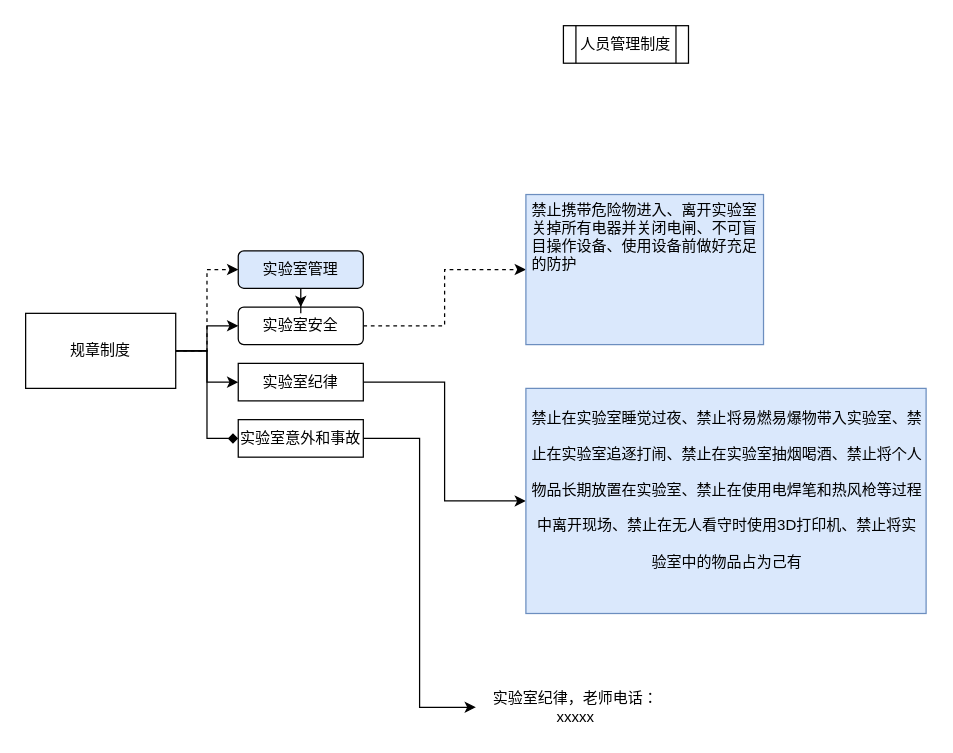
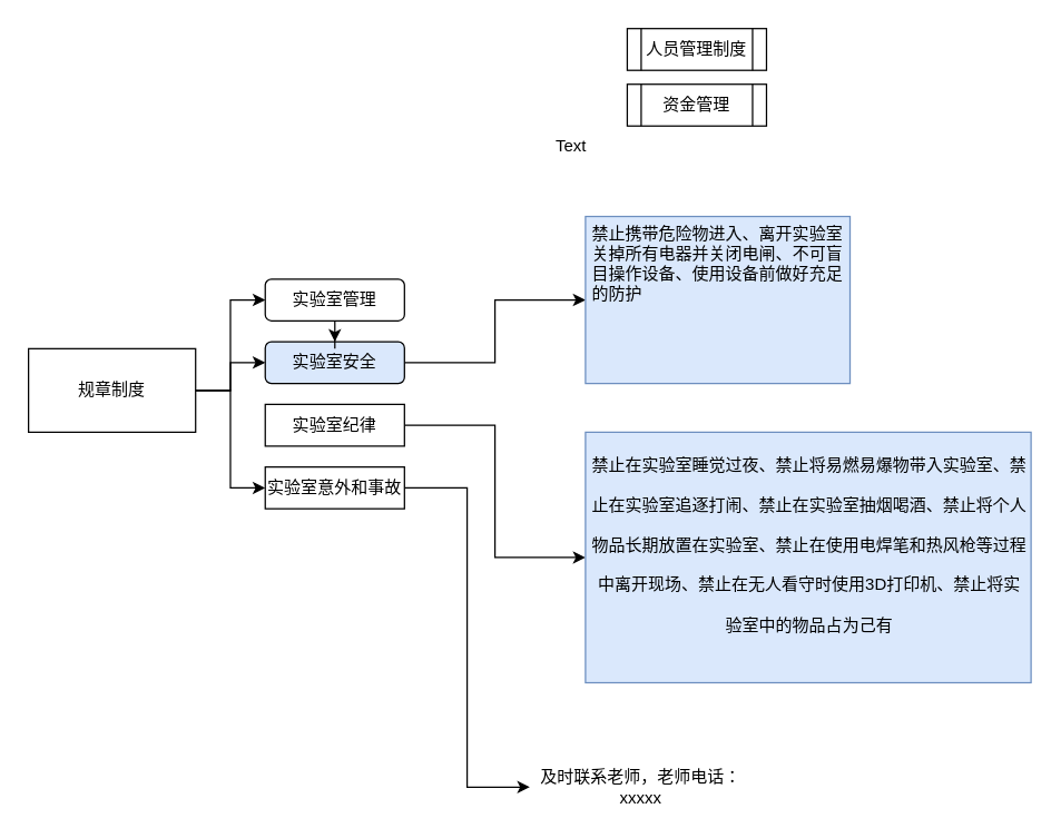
+ <mxCell id="17" value="资金管理" style="shape=process;whiteSpace=wrap;html=1;backgroundOutline=1;" vertex="1" parent="1"><mxGeometry x="450" y="60" width="100" height="30" as="geometry" /></mxCell>
+ <mxCell id="15" value="Text" style="text;html=1;strokeColor=none;fillColor=none;align=center;verticalAlign=middle;whiteSpace=wrap;rounded=0;" vertex="1" parent="1"><mxGeometry x="380" y="90" width="60" height="30" as="geometry" /></mxCell>
- <mxCell id="10" value="实验室管理" style="rounded=1;whiteSpace=wrap;html=1;fillColor=#dae8fc;" vertex="1" parent="1"><mxGeometry x="190" y="200" width="100" height="30" as="geometry" /></mxCell>
+ <mxCell id="10" value="实验室管理" style="rounded=1;whiteSpace=wrap;html=1;" vertex="1" parent="1"><mxGeometry x="190" y="200" width="100" height="30" as="geometry" /></mxCell>
- <mxCell id="4" style="edgeStyle=orthogonalEdgeStyle;rounded=0;orthogonalLoop=1;jettySize=auto;html=1;entryX=0;entryY=0.5;entryDx=0;entryDy=0;dashed=1;" edge="1" parent="1" source="6" target="10"><mxGeometry relative="1" as="geometry" /></mxCell>
+ <mxCell id="4" style="edgeStyle=orthogonalEdgeStyle;rounded=0;orthogonalLoop=1;jettySize=auto;html=1;entryX=0;entryY=0.5;entryDx=0;entryDy=0;" edge="1" parent="1" source="6" target="10"><mxGeometry relative="1" as="geometry" /></mxCell>
- <mxCell id="7" style="edgeStyle=orthogonalEdgeStyle;rounded=0;orthogonalLoop=1;jettySize=auto;html=1;dashed=1;" edge="1" parent="1" source="8" target="19"><mxGeometry relative="1" as="geometry"><mxPoint x="410" y="230" as="targetPoint" /></mxGeometry></mxCell>
+ <mxCell id="7" style="edgeStyle=orthogonalEdgeStyle;rounded=0;orthogonalLoop=1;jettySize=auto;html=1;" edge="1" parent="1" source="8" target="19"><mxGeometry relative="1" as="geometry"><mxPoint x="410" y="230" as="targetPoint" /></mxGeometry></mxCell>
- <mxCell id="8" value="实验室安全" style="rounded=1;whiteSpace=wrap;html=1;" vertex="1" parent="1"><mxGeometry x="190" y="245" width="100" height="30" as="geometry" /></mxCell>
+ <mxCell id="8" value="实验室安全" style="rounded=1;whiteSpace=wrap;html=1;fillColor=#dae8fc;" vertex="1" parent="1"><mxGeometry x="190" y="245" width="100" height="30" as="geometry" /></mxCell>
- <mxCell id="5" style="edgeStyle=orthogonalEdgeStyle;rounded=0;orthogonalLoop=1;jettySize=auto;html=1;" edge="1" parent="1" source="6" target="14"><mxGeometry relative="1" as="geometry" /></mxCell>
- <mxCell id="2" value="" style="edgeStyle=orthogonalEdgeStyle;rounded=0;orthogonalLoop=1;jettySize=auto;html=1;entryX=0;entryY=0.5;entryDx=0;entryDy=0;endArrow=diamond;" edge="1" parent="1" source="6" target="12"><mxGeometry relative="1" as="geometry" /></mxCell>
+ <mxCell id="2" value="" style="edgeStyle=orthogonalEdgeStyle;rounded=0;orthogonalLoop=1;jettySize=auto;html=1;entryX=0;entryY=0.5;entryDx=0;entryDy=0;" edge="1" parent="1" source="6" target="12"><mxGeometry relative="1" as="geometry" /></mxCell>
- <mxCell id="16" value="实验室纪律，老师电话：xxxxx" style="text;html=1;strokeColor=none;fillColor=none;align=center;verticalAlign=middle;whiteSpace=wrap;rounded=0;" vertex="1" parent="1"><mxGeometry x="380" y="550" width="160" height="30" as="geometry" /></mxCell>
+ <mxCell id="16" value="及时联系老师，老师电话：xxxxx" style="text;html=1;strokeColor=none;fillColor=none;align=center;verticalAlign=middle;whiteSpace=wrap;rounded=0;" vertex="1" parent="1"><mxGeometry x="380" y="550" width="160" height="30" as="geometry" /></mxCell>
